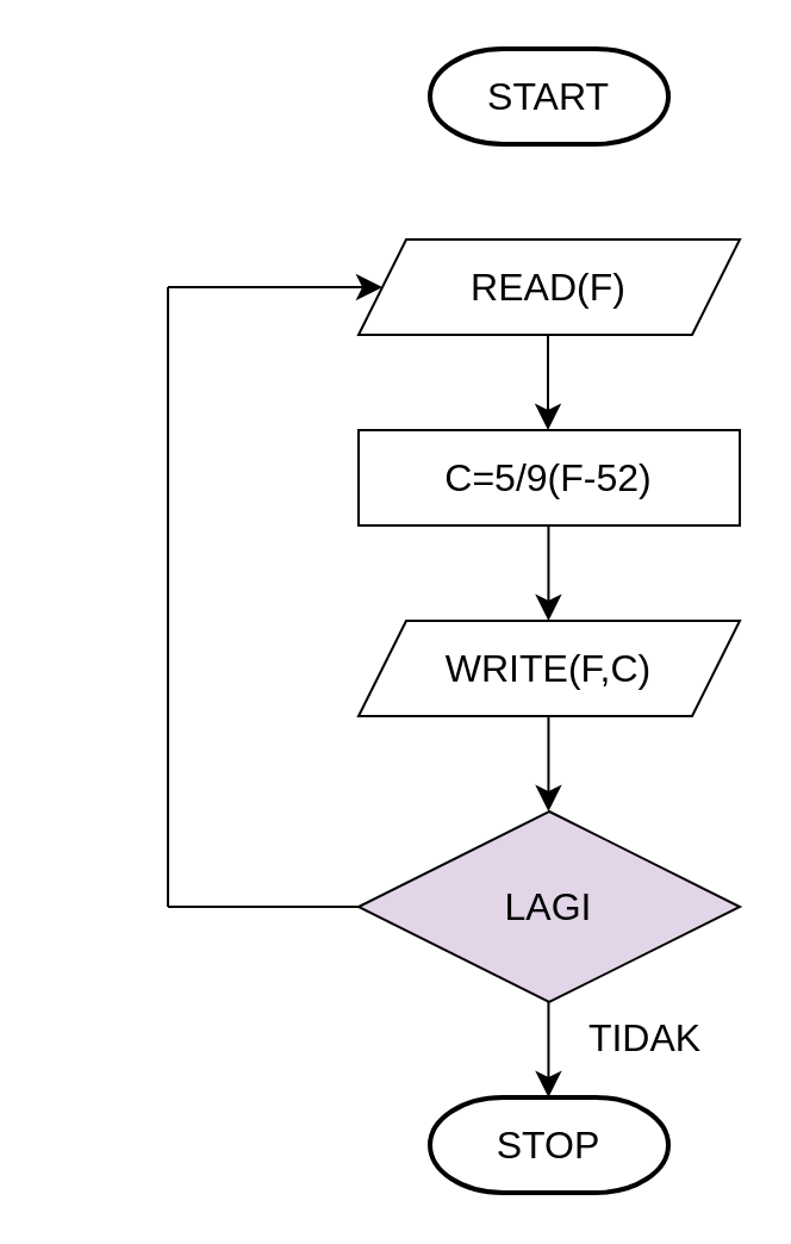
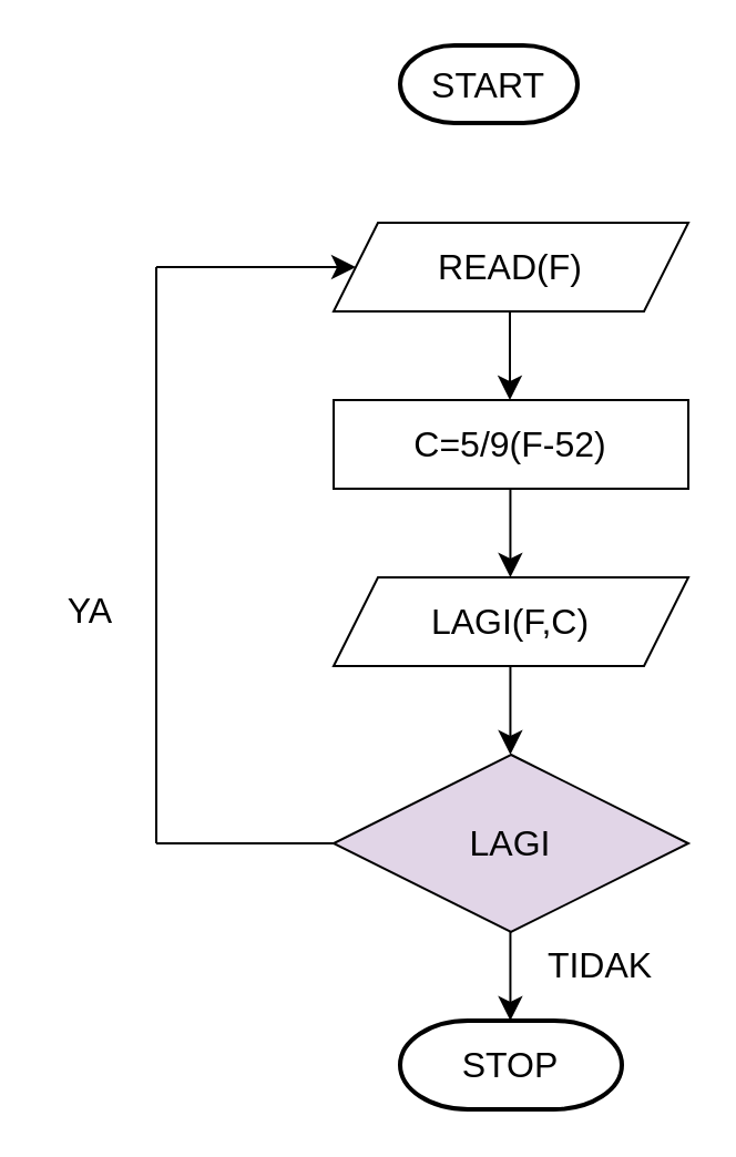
- <mxCell id="2" value="START" style="strokeWidth=2;html=1;shape=mxgraph.flowchart.terminator;whiteSpace=wrap;fontSize=16;" vertex="1" parent="1"><mxGeometry x="180" y="20" width="100" height="40" as="geometry" /></mxCell>
+ <mxCell id="2" value="START" style="strokeWidth=2;html=1;shape=mxgraph.flowchart.terminator;whiteSpace=wrap;fontSize=16;" vertex="1" parent="1"><mxGeometry x="180" y="20" width="80" height="35" as="geometry" /></mxCell>
+ <mxCell id="15" value="YA" style="text;html=1;align=center;verticalAlign=middle;resizable=0;points=[];autosize=1;strokeColor=none;fillColor=none;fontSize=16;" vertex="1" parent="1"><mxGeometry x="20" y="260" width="40" height="30" as="geometry" /></mxCell>
- <mxCell id="5" value="WRITE(F,C)" style="shape=parallelogram;perimeter=parallelogramPerimeter;whiteSpace=wrap;html=1;fixedSize=1;fontSize=16;" vertex="1" parent="1"><mxGeometry x="150" y="260" width="160" height="40" as="geometry" /></mxCell>
+ <mxCell id="5" value="LAGI(F,C)" style="shape=parallelogram;perimeter=parallelogramPerimeter;whiteSpace=wrap;html=1;fixedSize=1;fontSize=16;" vertex="1" parent="1"><mxGeometry x="150" y="260" width="160" height="40" as="geometry" /></mxCell>
